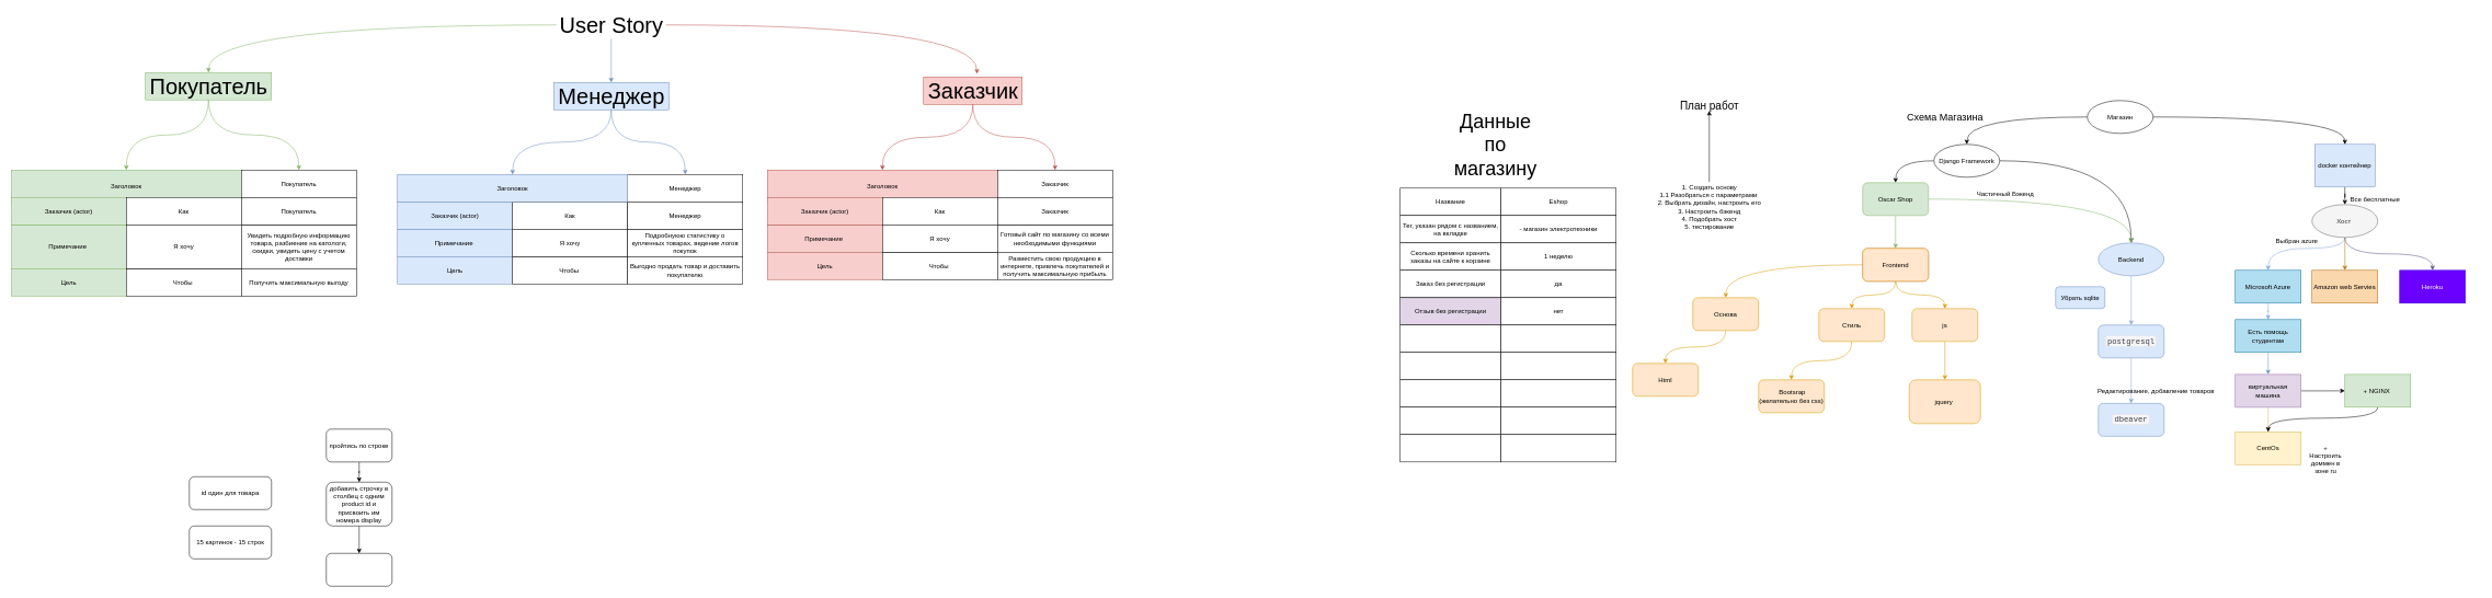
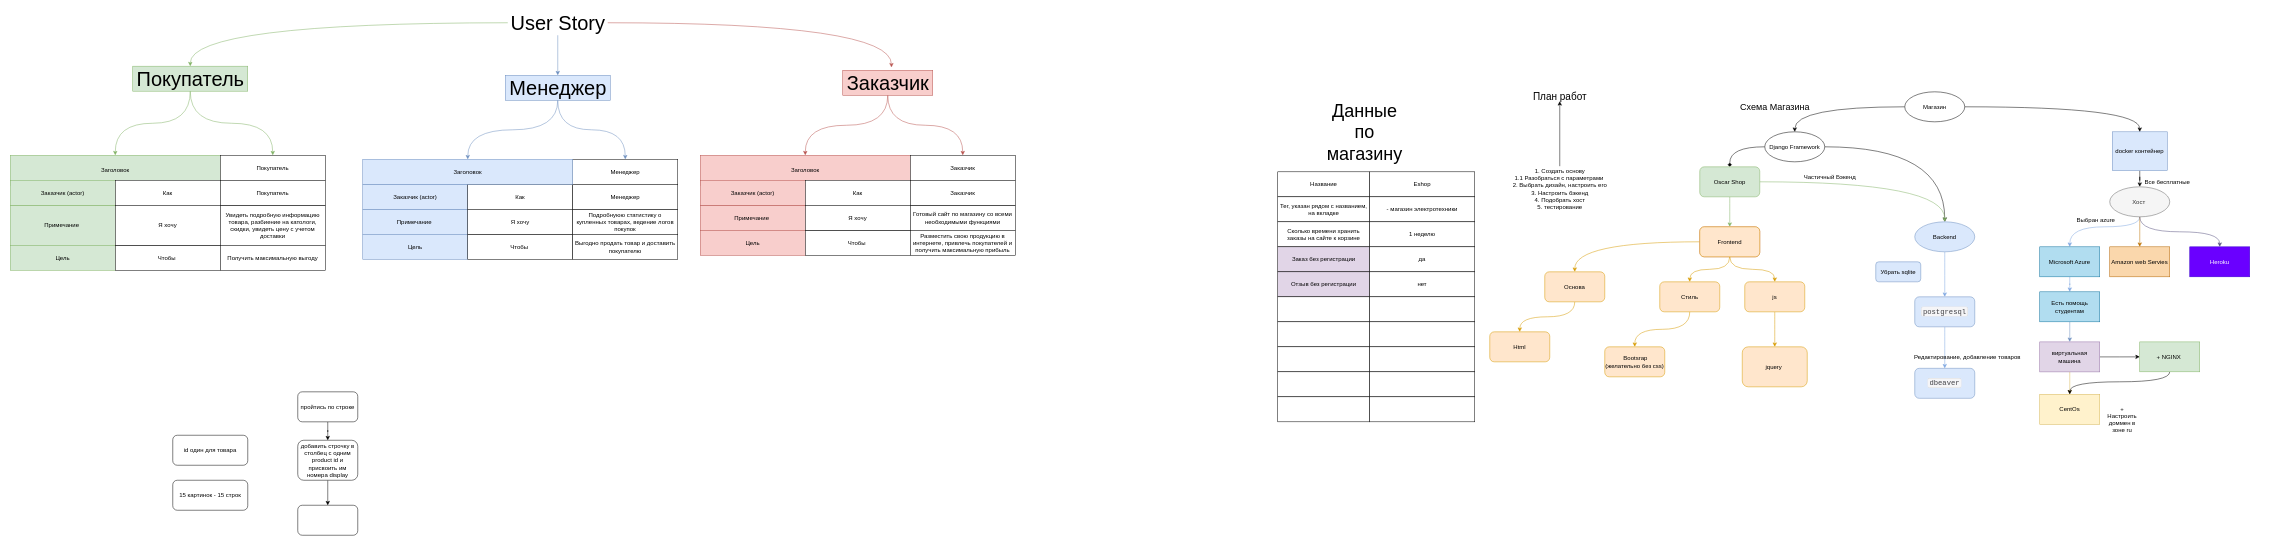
- <mxCell id="46" style="edgeStyle=orthogonalEdgeStyle;curved=1;rounded=0;orthogonalLoop=1;jettySize=auto;html=1;entryX=0.5;entryY=0;entryDx=0;entryDy=0;" parent="1" source="48" target="51" edge="1"><mxGeometry relative="1" as="geometry" /></mxCell>
+ <mxCell id="46" style="edgeStyle=orthogonalEdgeStyle;curved=1;rounded=0;orthogonalLoop=1;jettySize=auto;html=1;entryX=0.5;entryY=0;entryDx=0;entryDy=0;endArrow=diamond;" parent="1" source="48" target="51" edge="1"><mxGeometry relative="1" as="geometry" /></mxCell>
- <mxCell id="102" value="Заказ без регистрации" style="rounded=0;whiteSpace=wrap;html=1;" parent="1" vertex="1"><mxGeometry x="2555" y="493.13" width="184" height="50" as="geometry" /></mxCell>
+ <mxCell id="102" value="Заказ без регистрации" style="rounded=0;whiteSpace=wrap;html=1;fillColor=#e1d5e7;" parent="1" vertex="1"><mxGeometry x="2555" y="493.13" width="184" height="50" as="geometry" /></mxCell>
